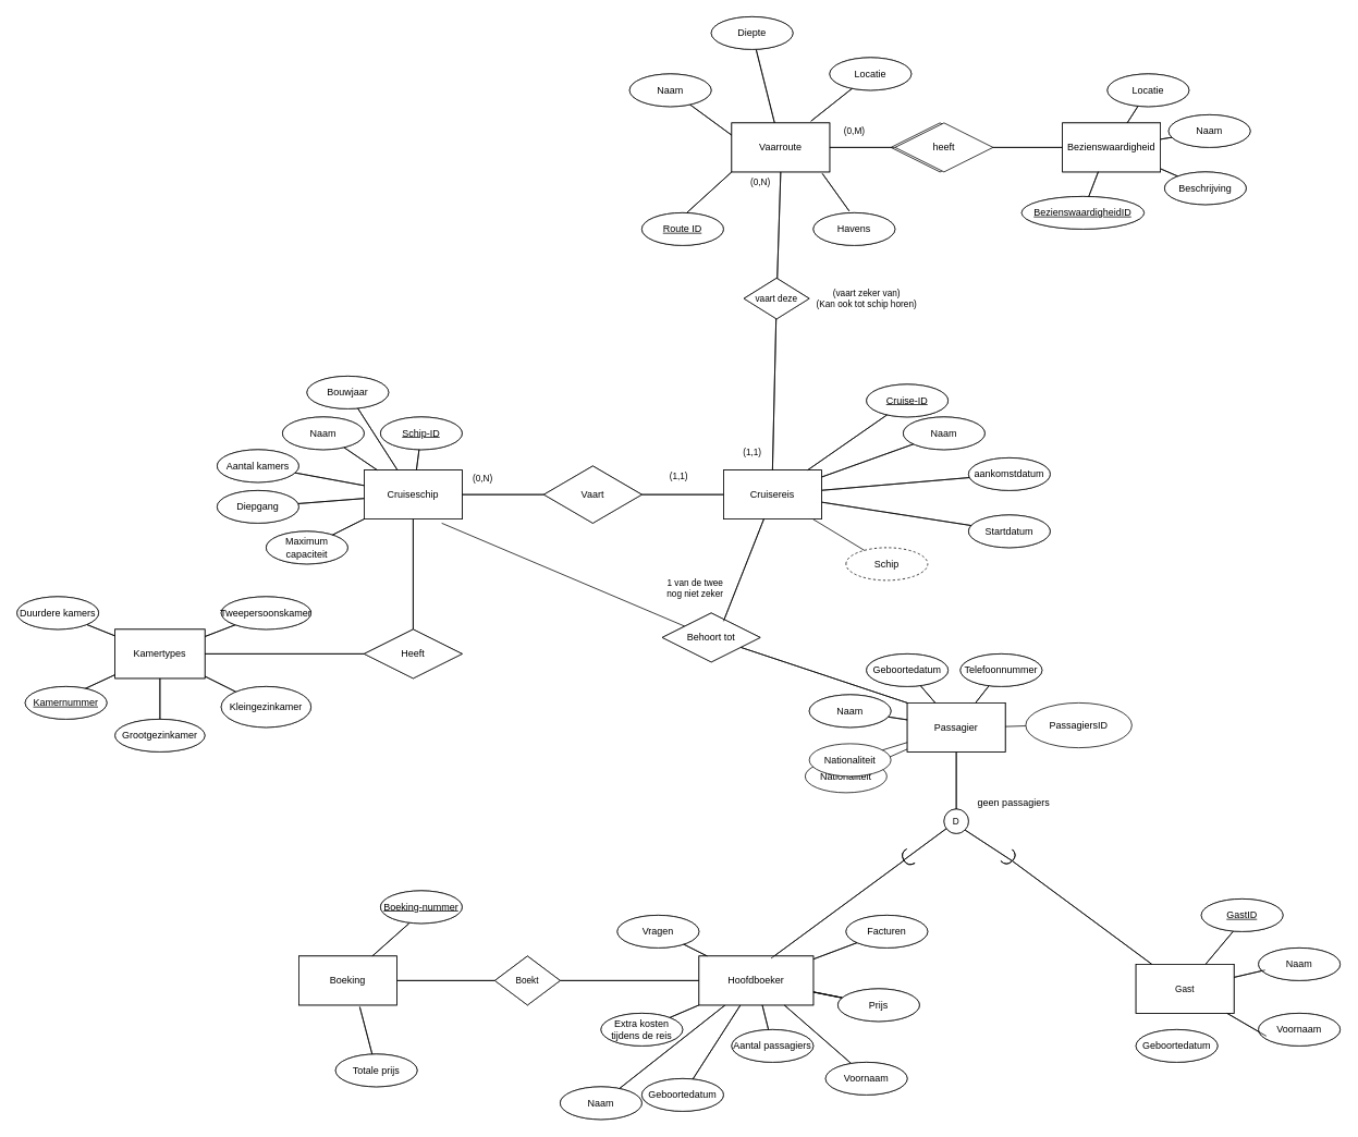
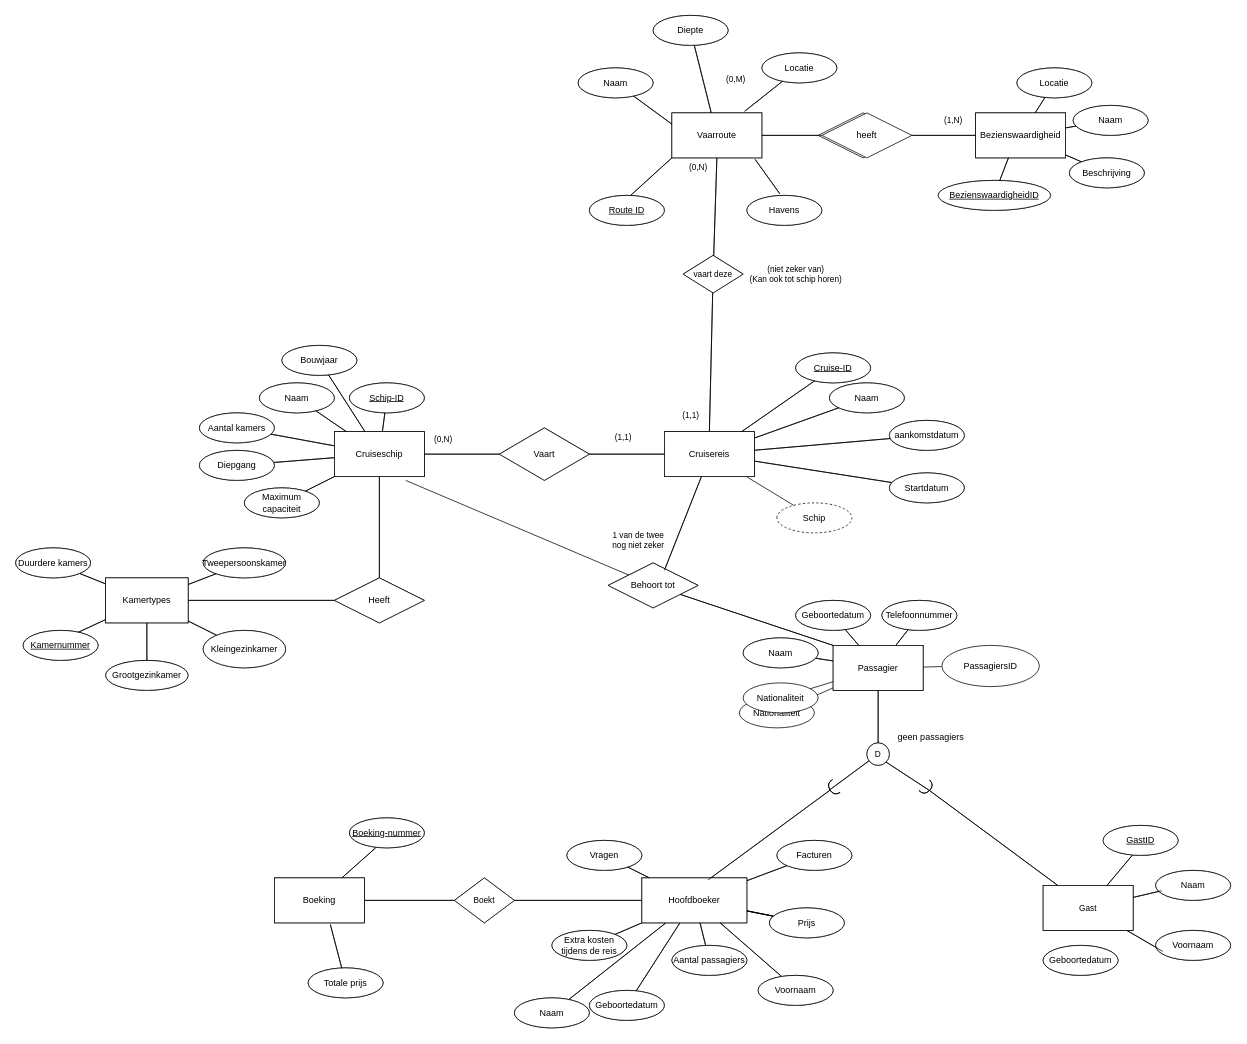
- <mxCell id="252" value="(0,M)" style="text;html=1;align=center;verticalAlign=middle;resizable=0;points=[];autosize=1;strokeColor=none;fillColor=none;fontFamily=Helvetica;fontSize=11;fontColor=default;labelBackgroundColor=default;" vertex="1" parent="1"><mxGeometry x="1020" y="145" width="50" height="30" as="geometry" /></mxCell>
+ <mxCell id="252" value="(0,M)" style="text;html=1;align=center;verticalAlign=middle;resizable=0;points=[];autosize=1;strokeColor=none;fillColor=none;fontFamily=Helvetica;fontSize=11;fontColor=default;labelBackgroundColor=default;" vertex="1" parent="1"><mxGeometry x="955" y="90" width="50" height="30" as="geometry" /></mxCell>
+ <mxCell id="251" value="(1,N)" style="text;html=1;align=center;verticalAlign=middle;resizable=0;points=[];autosize=1;strokeColor=none;fillColor=none;fontFamily=Helvetica;fontSize=11;fontColor=default;labelBackgroundColor=default;" vertex="1" parent="1"><mxGeometry x="1245" y="145" width="50" height="30" as="geometry" /></mxCell>
- <mxCell id="121" value="(vaart zeker van)&lt;div&gt;(Kan ook tot schip horen)&lt;/div&gt;" style="text;html=1;align=center;verticalAlign=middle;resizable=0;points=[];autosize=1;strokeColor=none;fillColor=none;fontFamily=Helvetica;fontSize=11;fontColor=default;labelBackgroundColor=default;" parent="1" vertex="1"><mxGeometry x="985" y="345" width="150" height="40" as="geometry" /></mxCell>
+ <mxCell id="121" value="(niet zeker van)&lt;div&gt;(Kan ook tot schip horen)&lt;/div&gt;" style="text;html=1;align=center;verticalAlign=middle;resizable=0;points=[];autosize=1;strokeColor=none;fillColor=none;fontFamily=Helvetica;fontSize=11;fontColor=default;labelBackgroundColor=default;" parent="1" vertex="1"><mxGeometry x="985" y="345" width="150" height="40" as="geometry" /></mxCell>
